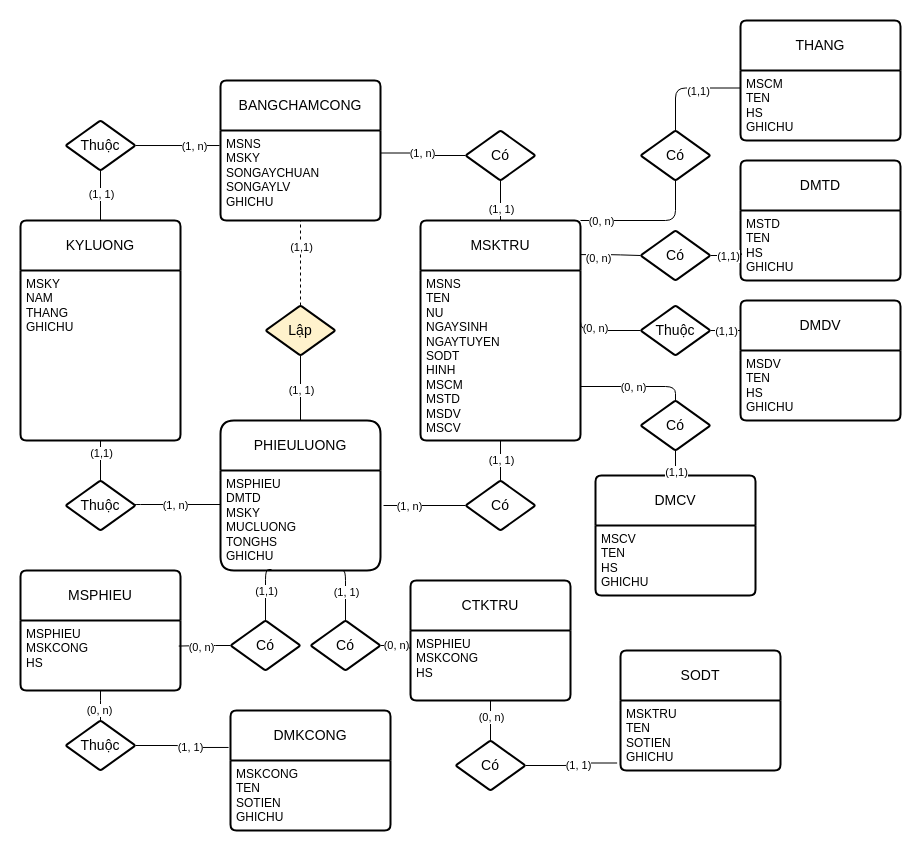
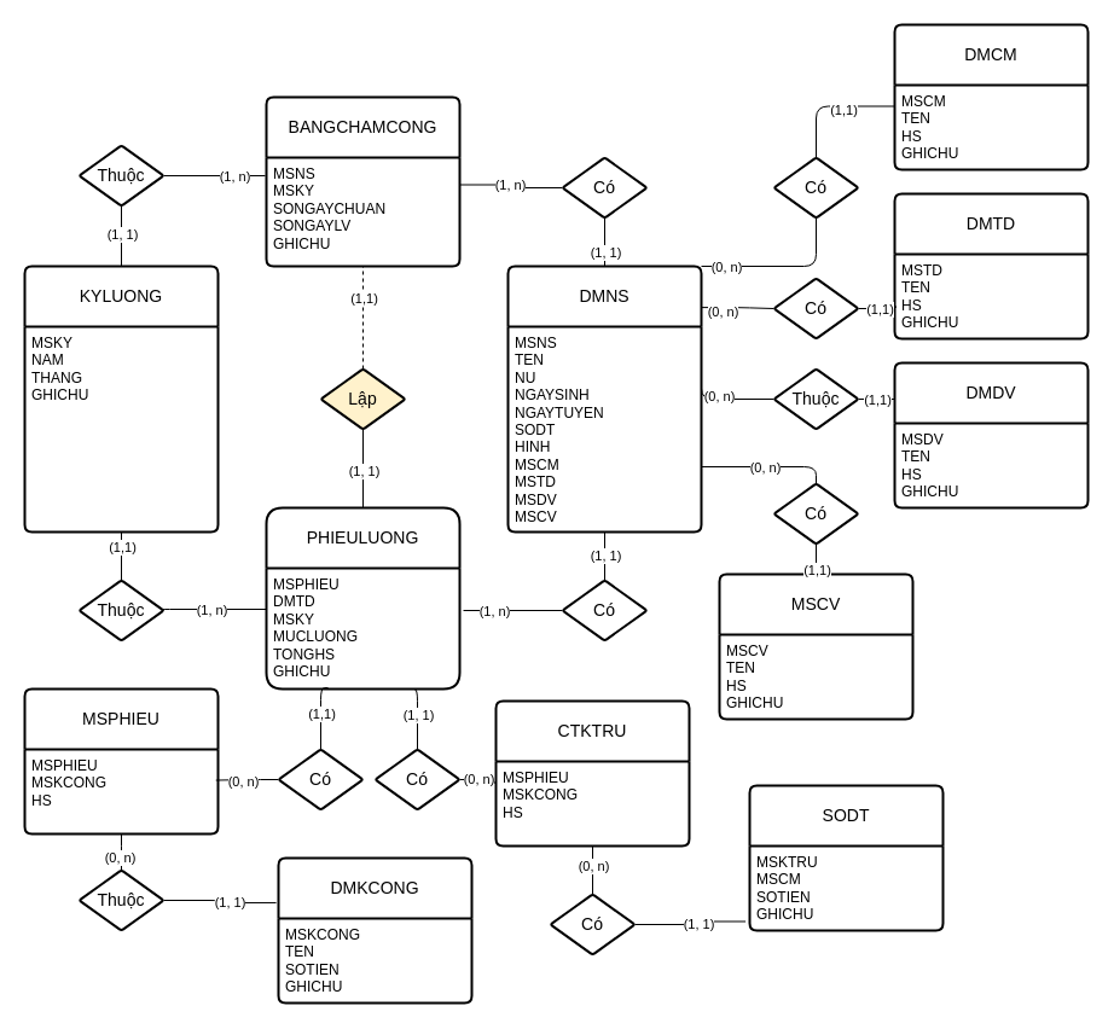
- <mxCell id="24" value="THANG" style="swimlane;childLayout=stackLayout;horizontal=1;startSize=50;horizontalStack=0;rounded=1;fontSize=14;fontStyle=0;strokeWidth=2;resizeParent=0;resizeLast=1;shadow=0;dashed=0;align=center;arcSize=4;whiteSpace=wrap;html=1;" vertex="1" parent="1"><mxGeometry x="740" y="20" width="160" height="120" as="geometry" /></mxCell>
+ <mxCell id="24" value="DMCM" style="swimlane;childLayout=stackLayout;horizontal=1;startSize=50;horizontalStack=0;rounded=1;fontSize=14;fontStyle=0;strokeWidth=2;resizeParent=0;resizeLast=1;shadow=0;dashed=0;align=center;arcSize=4;whiteSpace=wrap;html=1;" vertex="1" parent="1"><mxGeometry x="740" y="20" width="160" height="120" as="geometry" /></mxCell>
- <mxCell id="4" value="MSKTRU" style="swimlane;childLayout=stackLayout;horizontal=1;startSize=50;horizontalStack=0;rounded=1;fontSize=14;fontStyle=0;strokeWidth=2;resizeParent=0;resizeLast=1;shadow=0;dashed=0;align=center;arcSize=4;whiteSpace=wrap;html=1;" vertex="1" parent="1"><mxGeometry x="420" y="220" width="160" height="220" as="geometry" /></mxCell>
+ <mxCell id="4" value="DMNS" style="swimlane;childLayout=stackLayout;horizontal=1;startSize=50;horizontalStack=0;rounded=1;fontSize=14;fontStyle=0;strokeWidth=2;resizeParent=0;resizeLast=1;shadow=0;dashed=0;align=center;arcSize=4;whiteSpace=wrap;html=1;" vertex="1" parent="1"><mxGeometry x="420" y="220" width="160" height="220" as="geometry" /></mxCell>
- <mxCell id="18" value="DMCV" style="swimlane;childLayout=stackLayout;horizontal=1;startSize=50;horizontalStack=0;rounded=1;fontSize=14;fontStyle=0;strokeWidth=2;resizeParent=0;resizeLast=1;shadow=0;dashed=0;align=center;arcSize=4;whiteSpace=wrap;html=1;" vertex="1" parent="1"><mxGeometry x="595" y="475" width="160" height="120" as="geometry" /></mxCell>
+ <mxCell id="18" value="MSCV" style="swimlane;childLayout=stackLayout;horizontal=1;startSize=50;horizontalStack=0;rounded=1;fontSize=14;fontStyle=0;strokeWidth=2;resizeParent=0;resizeLast=1;shadow=0;dashed=0;align=center;arcSize=4;whiteSpace=wrap;html=1;" vertex="1" parent="1"><mxGeometry x="595" y="475" width="160" height="120" as="geometry" /></mxCell>
- <mxCell id="7" value="MSKTRU&lt;div&gt;TEN&lt;/div&gt;&lt;div&gt;SOTIEN&lt;/div&gt;&lt;div&gt;GHICHU&lt;/div&gt;" style="align=left;strokeColor=none;fillColor=none;spacingLeft=4;fontSize=12;verticalAlign=top;resizable=0;rotatable=0;part=1;html=1;" vertex="1" parent="6"><mxGeometry y="50" width="160" height="70" as="geometry" /></mxCell>
+ <mxCell id="7" value="MSKTRU&lt;div&gt;MSCM&lt;/div&gt;&lt;div&gt;SOTIEN&lt;/div&gt;&lt;div&gt;GHICHU&lt;/div&gt;" style="align=left;strokeColor=none;fillColor=none;spacingLeft=4;fontSize=12;verticalAlign=top;resizable=0;rotatable=0;part=1;html=1;" vertex="1" parent="6"><mxGeometry y="50" width="160" height="70" as="geometry" /></mxCell>
